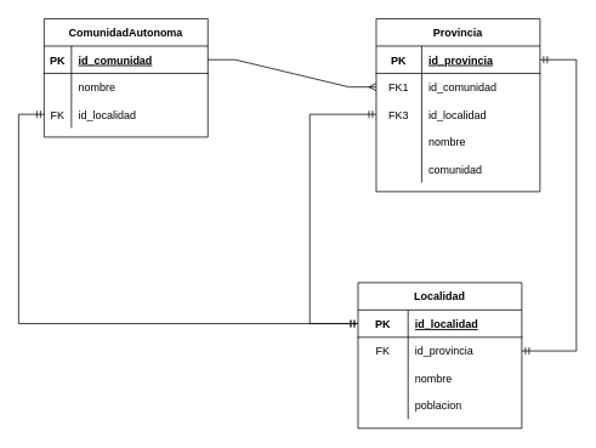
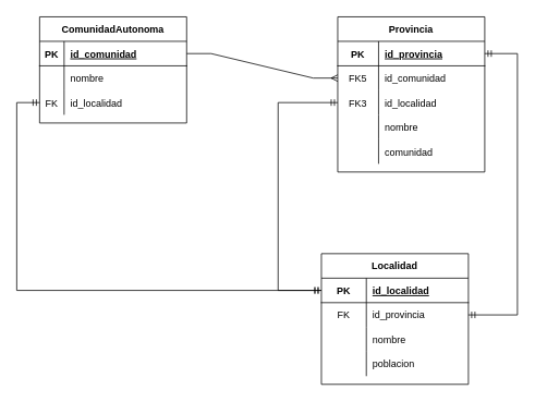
- <mxCell id="17" value="FK1" style="shape=partialRectangle;connectable=0;fillColor=none;top=0;left=0;bottom=0;right=0;fontStyle=0;overflow=hidden;" parent="16" vertex="1"><mxGeometry width="50" height="30" as="geometry"><mxRectangle width="50" height="30" as="alternateBounds" /></mxGeometry></mxCell>
+ <mxCell id="17" value="FK5" style="shape=partialRectangle;connectable=0;fillColor=none;top=0;left=0;bottom=0;right=0;fontStyle=0;overflow=hidden;" parent="16" vertex="1"><mxGeometry width="50" height="30" as="geometry"><mxRectangle width="50" height="30" as="alternateBounds" /></mxGeometry></mxCell>
